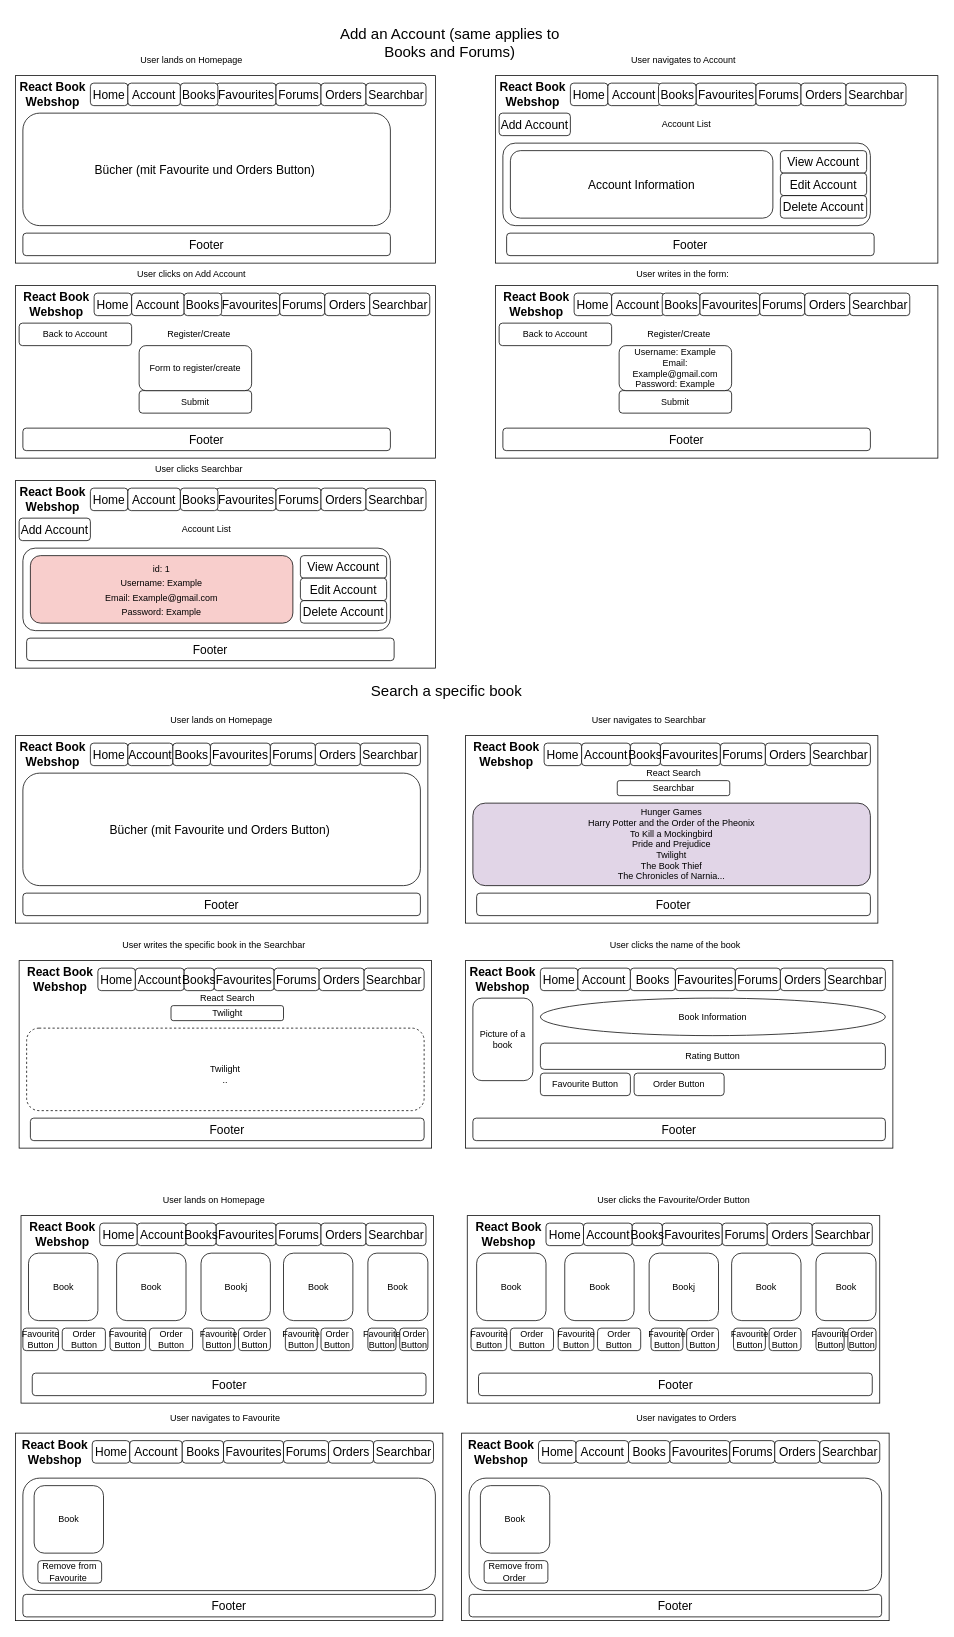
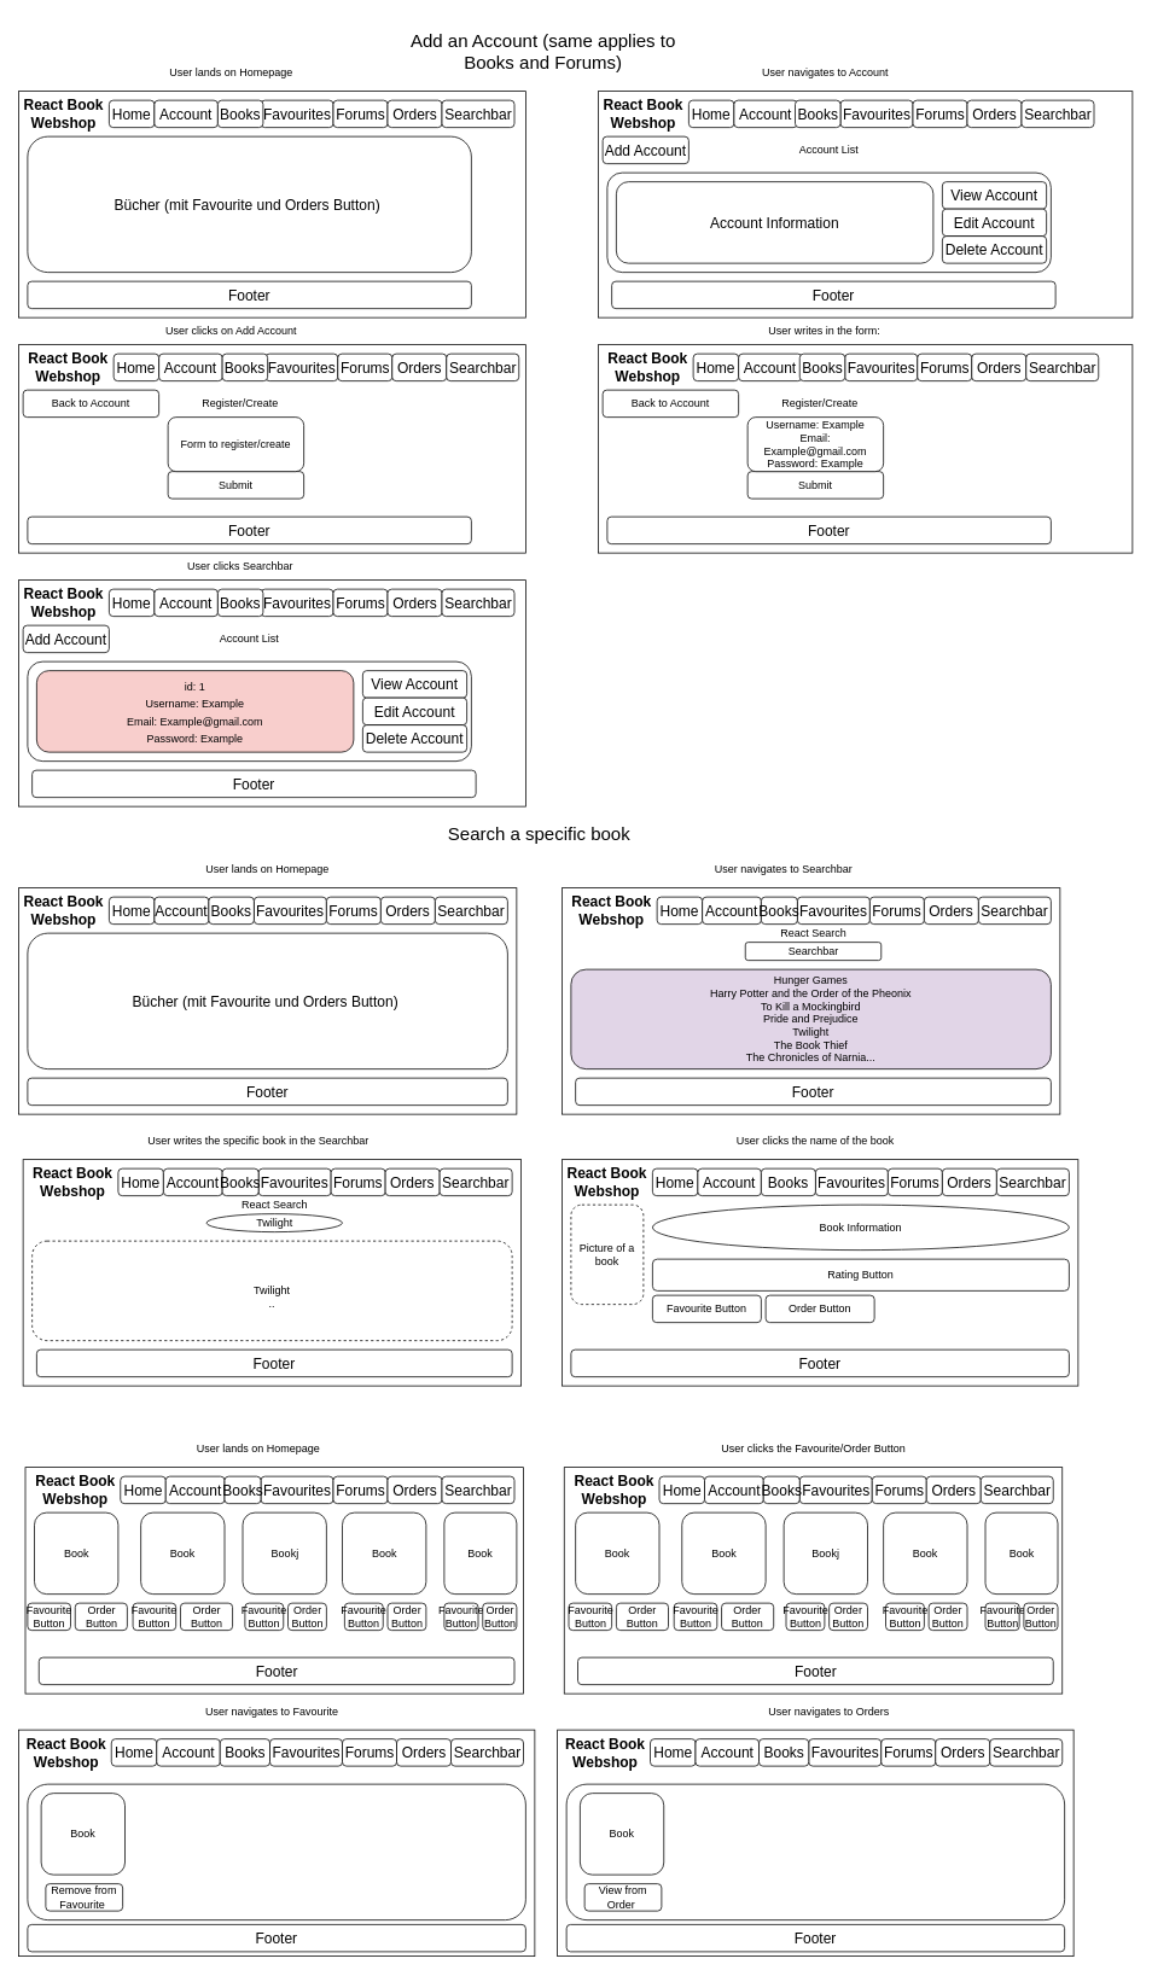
- <mxCell id="107" value="Twilight" style="rounded=1;whiteSpace=wrap;html=1;fontSize=12;" vertex="1" parent="1"><mxGeometry x="227.5" y="1340" width="150" height="20" as="geometry" /></mxCell>
+ <mxCell id="107" value="Twilight" style="ellipse;whiteSpace=wrap;html=1;fontSize=12;" vertex="1" parent="1"><mxGeometry x="227.5" y="1340" width="150" height="20" as="geometry" /></mxCell>
- <mxCell id="153" value="Picture of a book" style="rounded=1;whiteSpace=wrap;html=1;fontSize=12;" vertex="1" parent="1"><mxGeometry x="630" y="1330" width="80" height="110" as="geometry" /></mxCell>
+ <mxCell id="153" value="Picture of a book" style="rounded=1;whiteSpace=wrap;html=1;fontSize=12;dashed=1;" vertex="1" parent="1"><mxGeometry x="630" y="1330" width="80" height="110" as="geometry" /></mxCell>
- <mxCell id="211" value="Remove from Order&amp;nbsp;" style="rounded=1;whiteSpace=wrap;html=1;fontSize=12;" vertex="1" parent="1"><mxGeometry x="645" y="2080" width="85" height="30" as="geometry" /></mxCell>
+ <mxCell id="211" value="View from Order&amp;nbsp;" style="rounded=1;whiteSpace=wrap;html=1;fontSize=12;" vertex="1" parent="1"><mxGeometry x="645" y="2080" width="85" height="30" as="geometry" /></mxCell>
